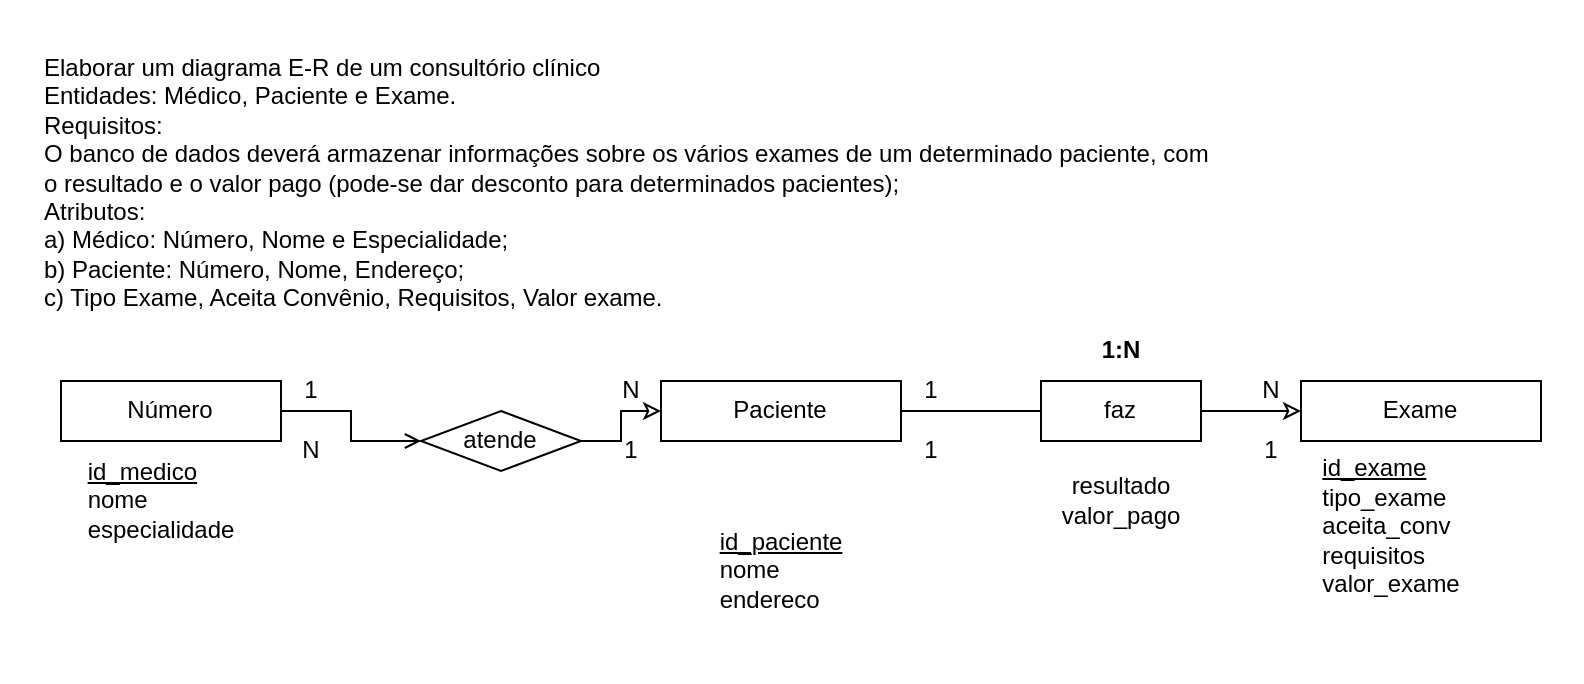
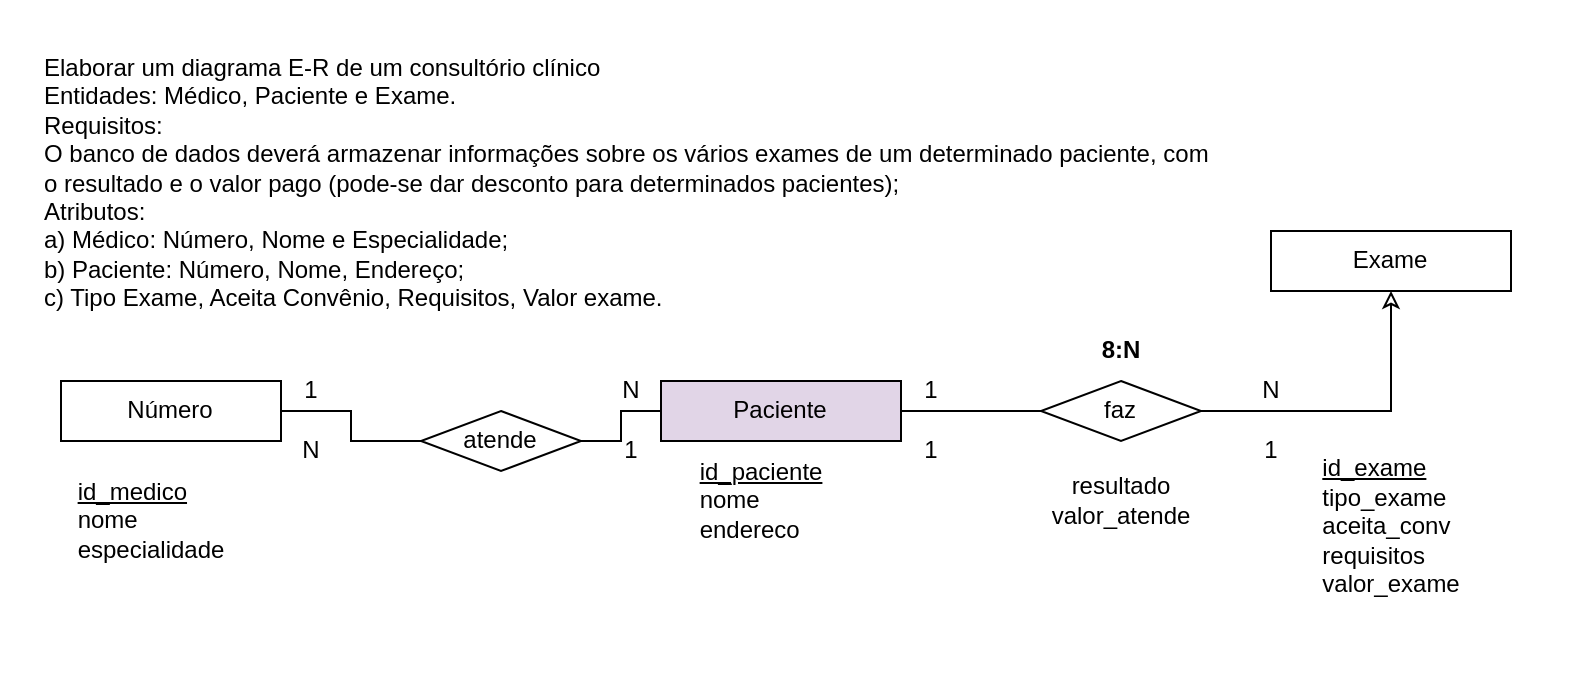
- <mxCell id="22" value="1:N" style="text;html=1;align=center;verticalAlign=middle;resizable=0;points=[];autosize=1;strokeColor=none;fillColor=none;fontStyle=1" parent="1" vertex="1"><mxGeometry x="540" y="160" width="40" height="30" as="geometry" /></mxCell>
+ <mxCell id="22" value="8:N" style="text;html=1;align=center;verticalAlign=middle;resizable=0;points=[];autosize=1;strokeColor=none;fillColor=none;fontStyle=1" parent="1" vertex="1"><mxGeometry x="540" y="160" width="40" height="30" as="geometry" /></mxCell>
- <mxCell id="3" style="edgeStyle=orthogonalEdgeStyle;rounded=0;orthogonalLoop=1;jettySize=auto;html=1;endArrow=classic;endFill=0;startArrow=none;" parent="1" source="9" target="6" edge="1"><mxGeometry relative="1" as="geometry" /></mxCell>
+ <mxCell id="3" style="edgeStyle=orthogonalEdgeStyle;rounded=0;orthogonalLoop=1;jettySize=auto;html=1;endArrow=none;endFill=0;startArrow=none;" parent="1" source="9" target="6" edge="1"><mxGeometry relative="1" as="geometry" /></mxCell>
- <mxCell id="6" value="Paciente" style="rounded=0;whiteSpace=wrap;html=1;" parent="1" vertex="1"><mxGeometry x="330" y="190" width="120" height="30" as="geometry" /></mxCell>
+ <mxCell id="6" value="Paciente" style="rounded=0;whiteSpace=wrap;html=1;fillColor=#e1d5e7;" parent="1" vertex="1"><mxGeometry x="330" y="190" width="120" height="30" as="geometry" /></mxCell>
- <mxCell id="10" value="faz" style="whiteSpace=wrap;html=1;rounded=0;" parent="1" vertex="1"><mxGeometry x="520" y="190" width="80" height="30" as="geometry" /></mxCell>
+ <mxCell id="10" value="faz" style="rhombus;whiteSpace=wrap;html=1;" parent="1" vertex="1"><mxGeometry x="520" y="190" width="80" height="30" as="geometry" /></mxCell>
- <mxCell id="7" value="Exame" style="rounded=0;whiteSpace=wrap;html=1;" parent="1" vertex="1"><mxGeometry x="650" y="190" width="120" height="30" as="geometry" /></mxCell>
+ <mxCell id="7" value="Exame" style="rounded=0;whiteSpace=wrap;html=1;" parent="1" vertex="1"><mxGeometry x="635" y="115" width="120" height="30" as="geometry" /></mxCell>
- <mxCell id="8" value="" style="edgeStyle=orthogonalEdgeStyle;rounded=0;orthogonalLoop=1;jettySize=auto;html=1;endArrow=open;endFill=0;" parent="1" source="4" target="9" edge="1"><mxGeometry relative="1" as="geometry"><mxPoint x="140" y="205" as="sourcePoint" /><mxPoint x="330" y="205" as="targetPoint" /></mxGeometry></mxCell>
+ <mxCell id="8" value="" style="edgeStyle=orthogonalEdgeStyle;rounded=0;orthogonalLoop=1;jettySize=auto;html=1;endArrow=none;endFill=0;" parent="1" source="4" target="9" edge="1"><mxGeometry relative="1" as="geometry"><mxPoint x="140" y="205" as="sourcePoint" /><mxPoint x="330" y="205" as="targetPoint" /></mxGeometry></mxCell>
- <mxCell id="11" value="&lt;div style=&quot;text-align: left;&quot;&gt;&lt;span style=&quot;background-color: initial;&quot;&gt;&lt;u&gt;id_medico&lt;/u&gt;&lt;/span&gt;&lt;/div&gt;&lt;div style=&quot;text-align: left;&quot;&gt;&lt;span style=&quot;background-color: initial;&quot;&gt;nome&lt;/span&gt;&lt;/div&gt;&lt;div style=&quot;text-align: left;&quot;&gt;&lt;span style=&quot;background-color: initial;&quot;&gt;especialidade&lt;/span&gt;&lt;/div&gt;" style="text;html=1;align=center;verticalAlign=middle;resizable=0;points=[];autosize=1;strokeColor=none;fillColor=none;" parent="1" vertex="1"><mxGeometry x="30" y="220" width="100" height="60" as="geometry" /></mxCell>
+ <mxCell id="11" value="&lt;div style=&quot;text-align: left;&quot;&gt;&lt;span style=&quot;background-color: initial;&quot;&gt;&lt;u&gt;id_medico&lt;/u&gt;&lt;/span&gt;&lt;/div&gt;&lt;div style=&quot;text-align: left;&quot;&gt;&lt;span style=&quot;background-color: initial;&quot;&gt;nome&lt;/span&gt;&lt;/div&gt;&lt;div style=&quot;text-align: left;&quot;&gt;&lt;span style=&quot;background-color: initial;&quot;&gt;especialidade&lt;/span&gt;&lt;/div&gt;" style="text;html=1;align=center;verticalAlign=middle;resizable=0;points=[];autosize=1;strokeColor=none;fillColor=none;" parent="1" vertex="1"><mxGeometry x="25" y="230" width="100" height="60" as="geometry" /></mxCell>
- <mxCell id="23" value="resultado&lt;br&gt;valor_pago" style="text;html=1;align=center;verticalAlign=middle;resizable=0;points=[];autosize=1;strokeColor=none;fillColor=none;" parent="1" vertex="1"><mxGeometry x="520" y="230" width="80" height="40" as="geometry" /></mxCell>
+ <mxCell id="23" value="resultado&lt;br&gt;valor_atende" style="text;html=1;align=center;verticalAlign=middle;resizable=0;points=[];autosize=1;strokeColor=none;fillColor=none;" parent="1" vertex="1"><mxGeometry x="520" y="230" width="80" height="40" as="geometry" /></mxCell>
- <mxCell id="12" value="&lt;div style=&quot;text-align: left;&quot;&gt;&lt;span style=&quot;background-color: initial;&quot;&gt;&lt;u&gt;id_paciente&lt;/u&gt;&lt;/span&gt;&lt;/div&gt;&lt;div style=&quot;text-align: left;&quot;&gt;&lt;span style=&quot;background-color: initial;&quot;&gt;nome&lt;/span&gt;&lt;/div&gt;&lt;div style=&quot;text-align: left;&quot;&gt;&lt;span style=&quot;background-color: initial;&quot;&gt;endereco&lt;/span&gt;&lt;/div&gt;" style="text;html=1;align=center;verticalAlign=middle;resizable=0;points=[];autosize=1;strokeColor=none;fillColor=none;" parent="1" vertex="1"><mxGeometry x="350" y="255" width="80" height="60" as="geometry" /></mxCell>
+ <mxCell id="12" value="&lt;div style=&quot;text-align: left;&quot;&gt;&lt;span style=&quot;background-color: initial;&quot;&gt;&lt;u&gt;id_paciente&lt;/u&gt;&lt;/span&gt;&lt;/div&gt;&lt;div style=&quot;text-align: left;&quot;&gt;&lt;span style=&quot;background-color: initial;&quot;&gt;nome&lt;/span&gt;&lt;/div&gt;&lt;div style=&quot;text-align: left;&quot;&gt;&lt;span style=&quot;background-color: initial;&quot;&gt;endereco&lt;/span&gt;&lt;/div&gt;" style="text;html=1;align=center;verticalAlign=middle;resizable=0;points=[];autosize=1;strokeColor=none;fillColor=none;" parent="1" vertex="1"><mxGeometry x="340" y="220" width="80" height="60" as="geometry" /></mxCell>
